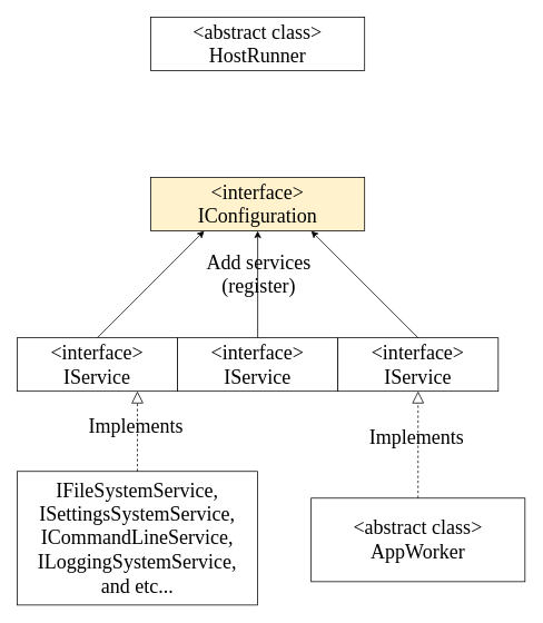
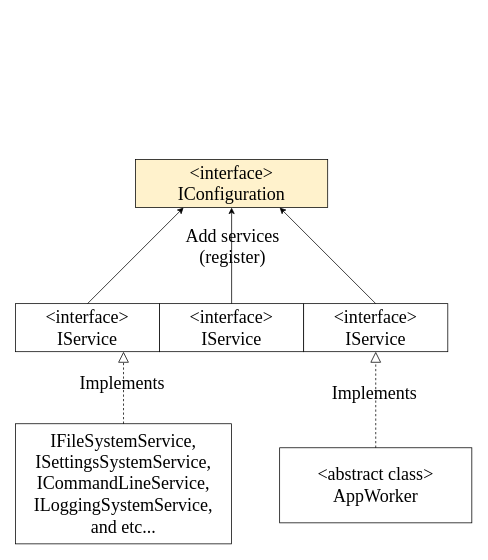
- <mxCell id="2" value="&amp;lt;abstract class&amp;gt;&lt;br&gt;HostRunner" style="rounded=0;whiteSpace=wrap;html=1;fontFamily=IPAGothic;fontSize=24;" vertex="1" parent="1"><mxGeometry x="180" y="20" width="256" height="64" as="geometry" /></mxCell>
